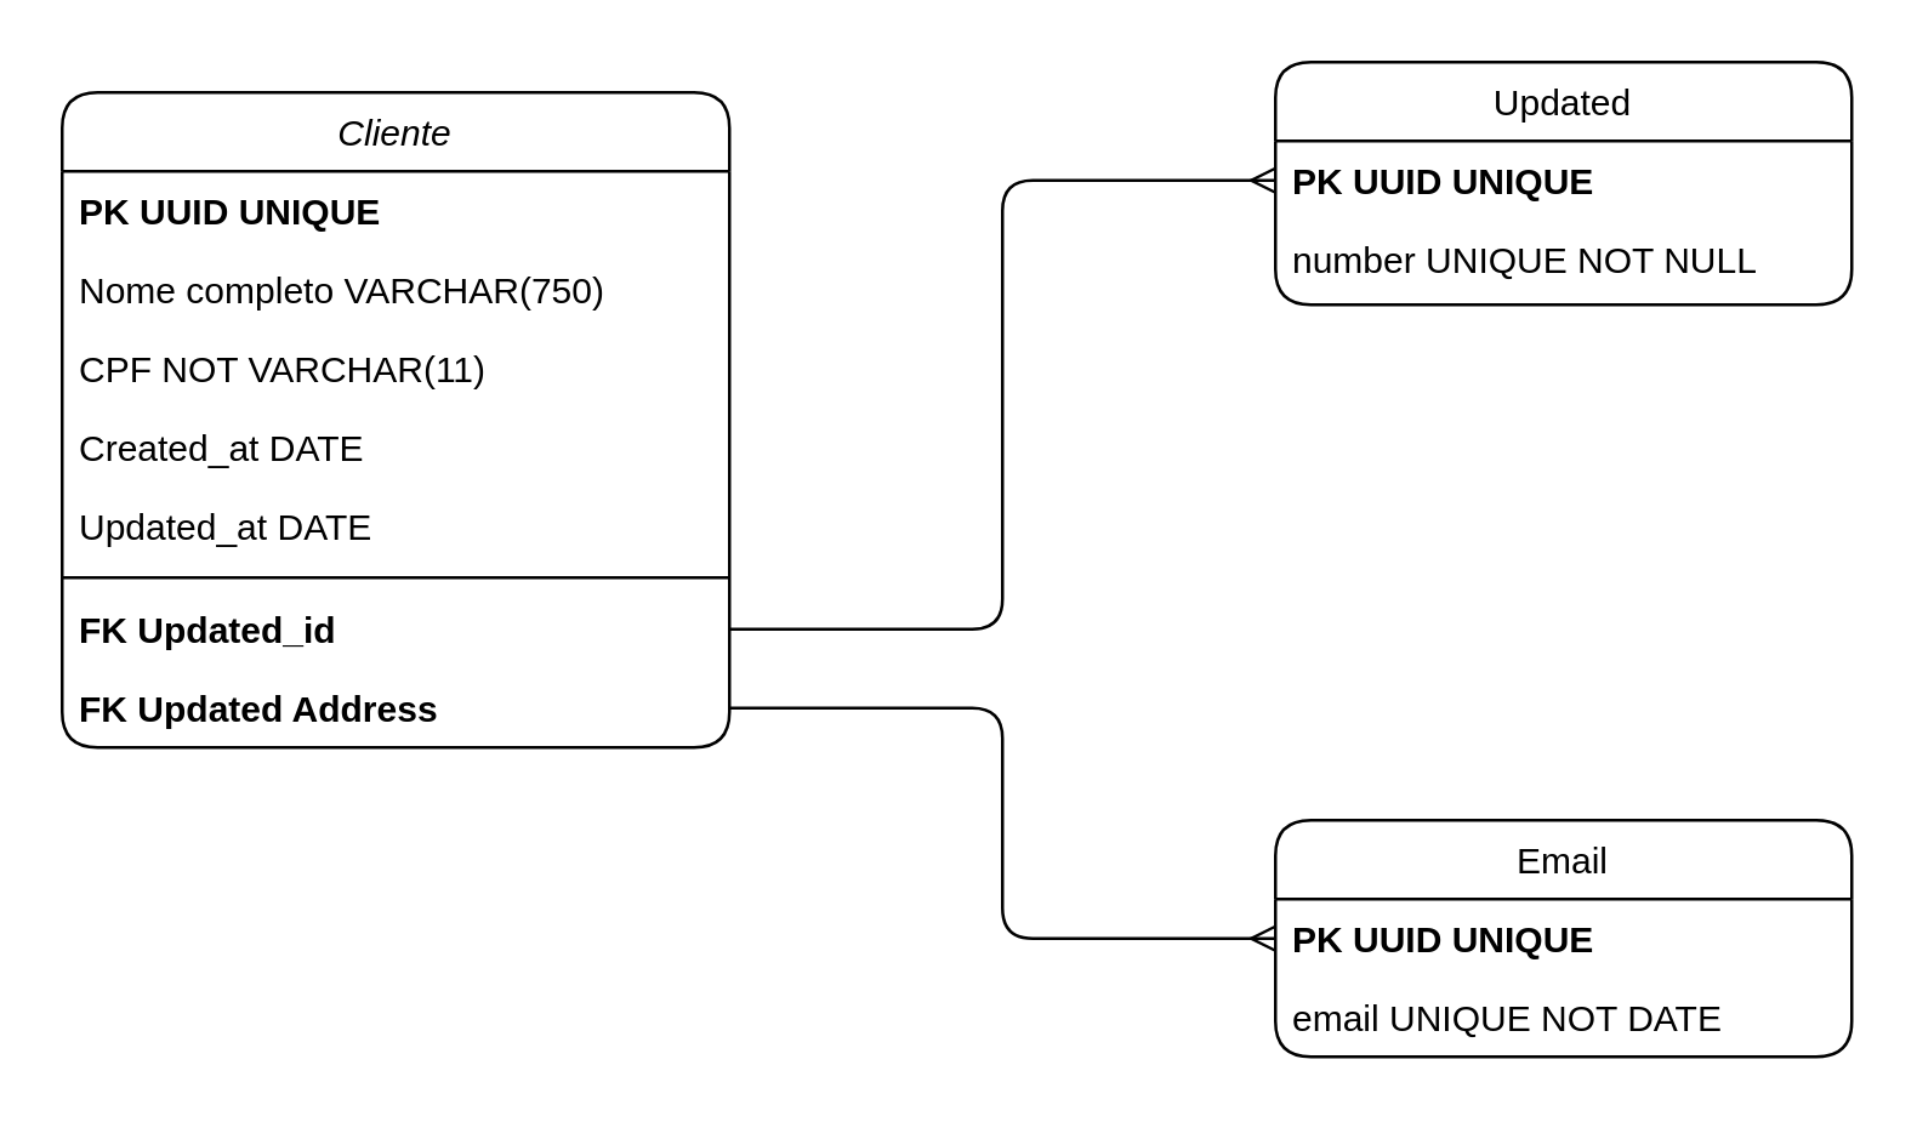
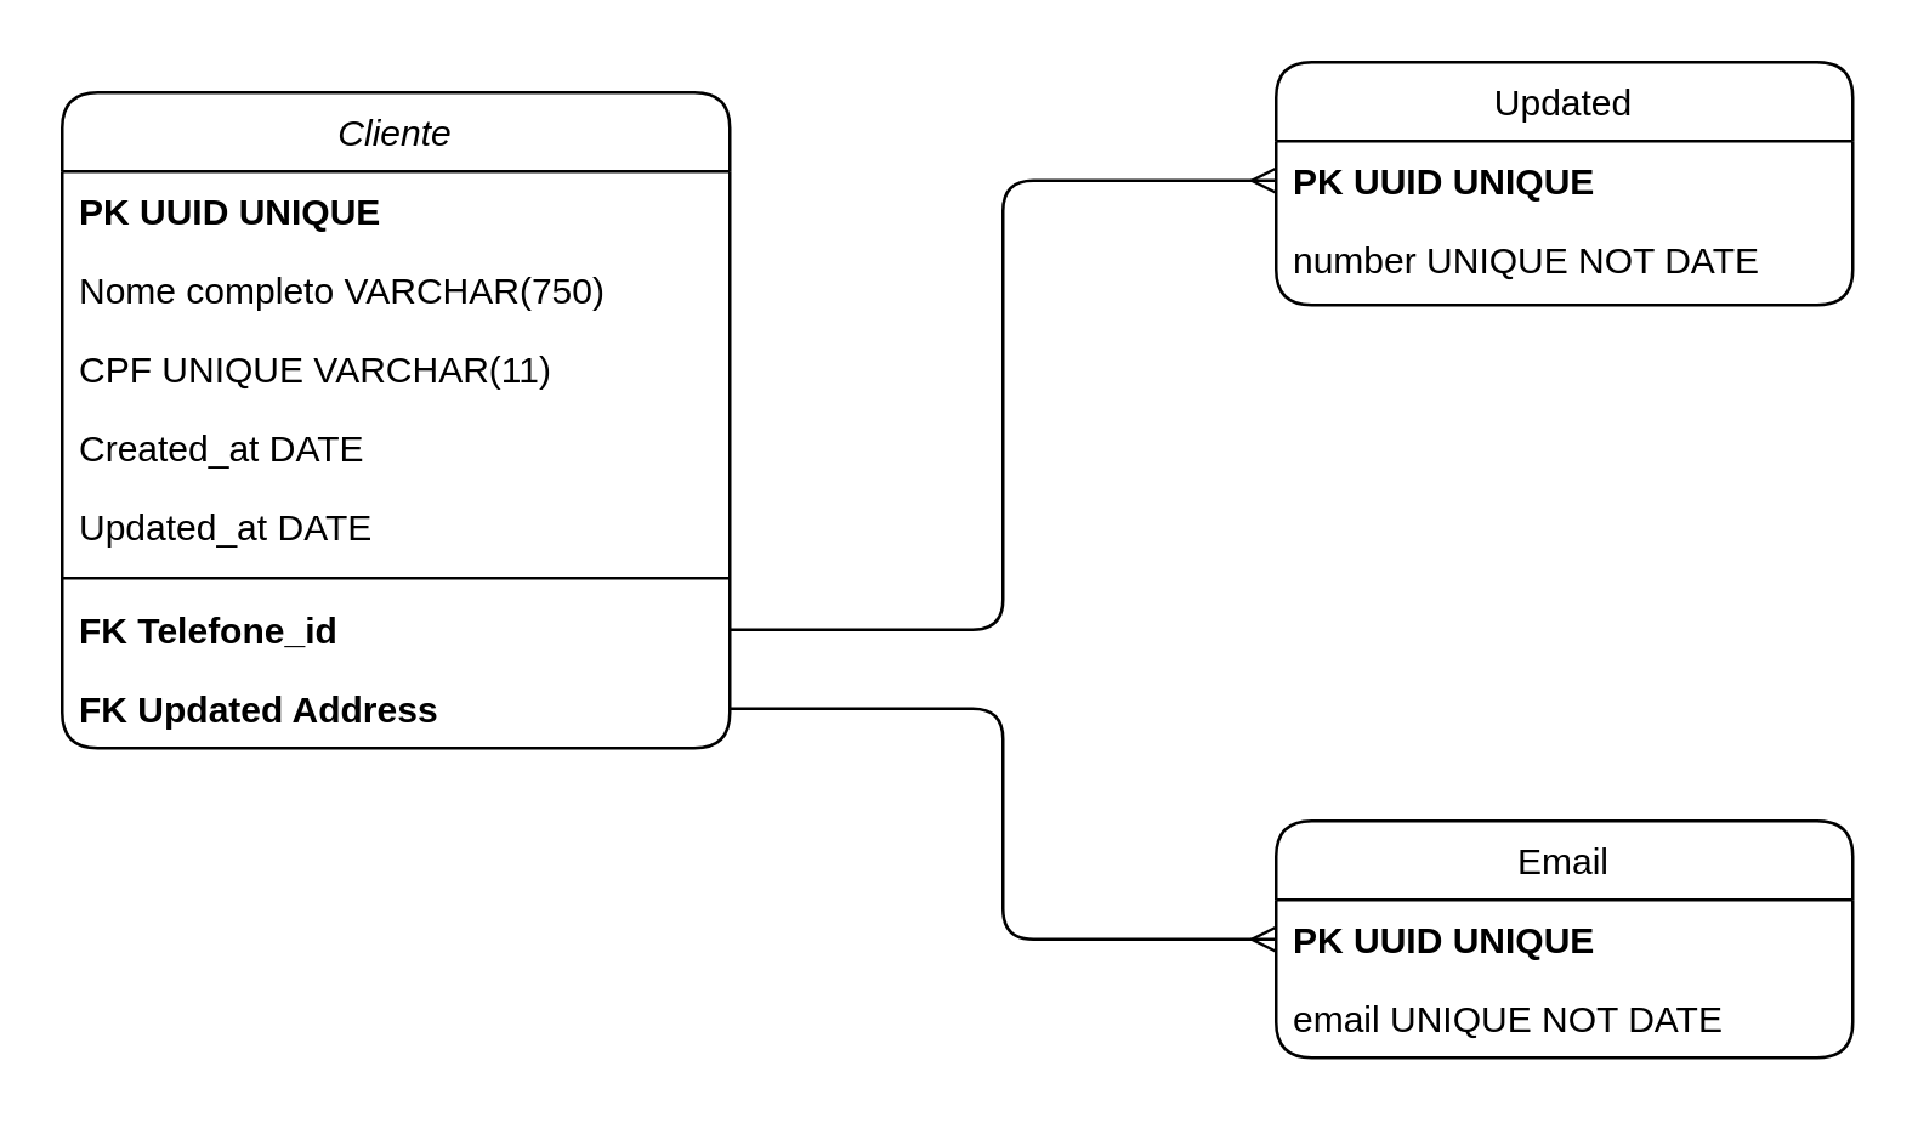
- <mxCell id="13" value="number UNIQUE NOT NULL" style="text;align=left;verticalAlign=top;spacingLeft=4;spacingRight=4;overflow=hidden;rotatable=0;points=[[0,0.5],[1,0.5]];portConstraint=eastwest;rounded=1;shadow=0;html=0;" parent="11" vertex="1"><mxGeometry y="52" width="190" height="26" as="geometry" /></mxCell>
+ <mxCell id="13" value="number UNIQUE NOT DATE" style="text;align=left;verticalAlign=top;spacingLeft=4;spacingRight=4;overflow=hidden;rotatable=0;points=[[0,0.5],[1,0.5]];portConstraint=eastwest;rounded=1;shadow=0;html=0;" parent="11" vertex="1"><mxGeometry y="52" width="190" height="26" as="geometry" /></mxCell>
- <mxCell id="5" value="CPF NOT VARCHAR(11)" style="text;align=left;verticalAlign=top;spacingLeft=4;spacingRight=4;overflow=hidden;rotatable=0;points=[[0,0.5],[1,0.5]];portConstraint=eastwest;rounded=1;" vertex="1" parent="2"><mxGeometry y="78" width="220" height="26" as="geometry" /></mxCell>
+ <mxCell id="5" value="CPF UNIQUE VARCHAR(11)" style="text;align=left;verticalAlign=top;spacingLeft=4;spacingRight=4;overflow=hidden;rotatable=0;points=[[0,0.5],[1,0.5]];portConstraint=eastwest;rounded=1;" vertex="1" parent="2"><mxGeometry y="78" width="220" height="26" as="geometry" /></mxCell>
- <mxCell id="9" value="FK Updated_id " style="text;align=left;verticalAlign=top;spacingLeft=4;spacingRight=4;overflow=hidden;rotatable=0;points=[[0,0.5],[1,0.5]];portConstraint=eastwest;rounded=1;shadow=0;html=0;fontStyle=1" parent="2" vertex="1"><mxGeometry y="164" width="220" height="26" as="geometry" /></mxCell>
+ <mxCell id="9" value="FK Telefone_id " style="text;align=left;verticalAlign=top;spacingLeft=4;spacingRight=4;overflow=hidden;rotatable=0;points=[[0,0.5],[1,0.5]];portConstraint=eastwest;rounded=1;shadow=0;html=0;fontStyle=1" parent="2" vertex="1"><mxGeometry y="164" width="220" height="26" as="geometry" /></mxCell>
